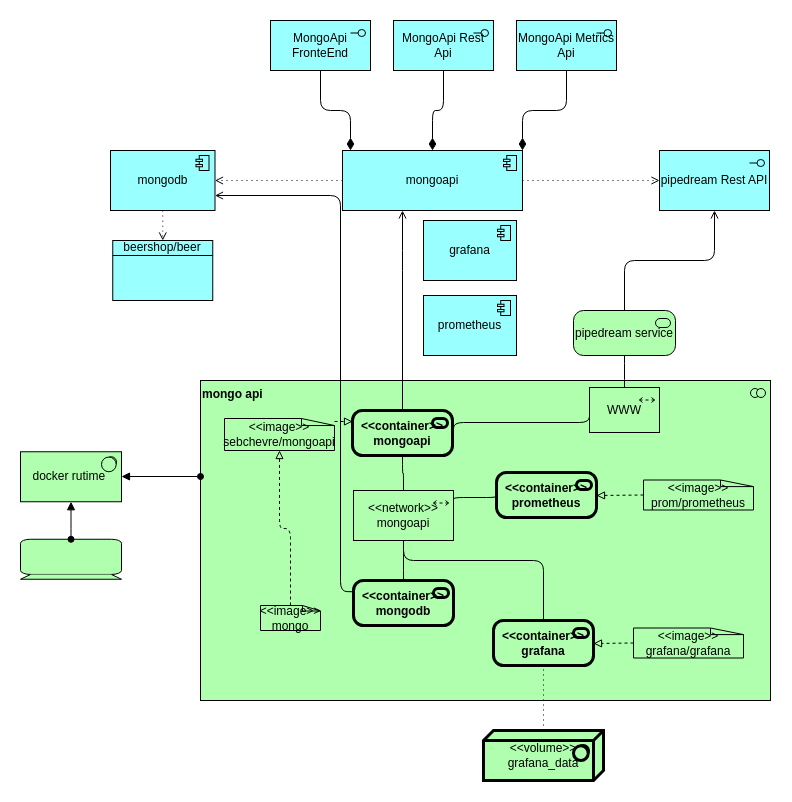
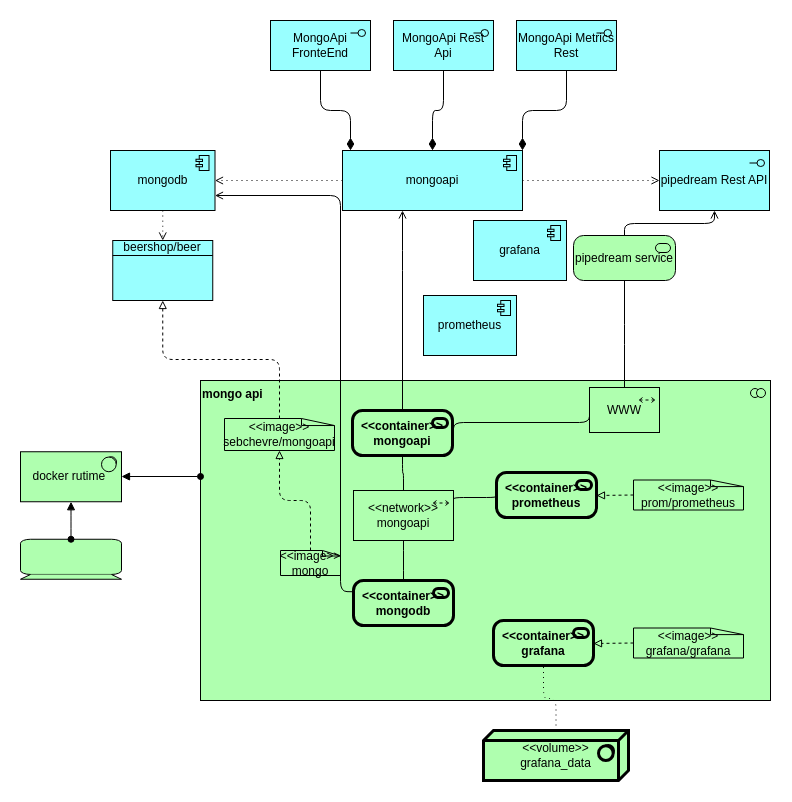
- <mxCell id="33" value="MongoApi Metrics Api" style="html=1;outlineConnect=0;whiteSpace=wrap;fillColor=#99ffff;shape=mxgraph.archimate3.application;appType=interface;archiType=square;" vertex="1" parent="1"><mxGeometry x="516" y="20" width="100" height="50" as="geometry" /></mxCell>
+ <mxCell id="33" value="MongoApi Metrics Rest" style="html=1;outlineConnect=0;whiteSpace=wrap;fillColor=#99ffff;shape=mxgraph.archimate3.application;appType=interface;archiType=square;" vertex="1" parent="1"><mxGeometry x="516" y="20" width="100" height="50" as="geometry" /></mxCell>
- <mxCell id="46" value="grafana" style="html=1;outlineConnect=0;whiteSpace=wrap;fillColor=#99ffff;shape=mxgraph.archimate3.application;appType=comp;archiType=square;" vertex="1" parent="1"><mxGeometry x="423" y="220" width="93" height="60" as="geometry" /></mxCell>
+ <mxCell id="46" value="grafana" style="html=1;outlineConnect=0;whiteSpace=wrap;fillColor=#99ffff;shape=mxgraph.archimate3.application;appType=comp;archiType=square;" vertex="1" parent="1"><mxGeometry x="473" y="220" width="93" height="60" as="geometry" /></mxCell>
- <mxCell id="28" value="pipedream service" style="html=1;outlineConnect=0;whiteSpace=wrap;fillColor=#AFFFAF;shape=mxgraph.archimate3.application;appType=serv;archiType=rounded;align=left;" parent="1" vertex="1"><mxGeometry x="573" y="310" width="102" height="45" as="geometry" /></mxCell>
+ <mxCell id="28" value="pipedream service" style="html=1;outlineConnect=0;whiteSpace=wrap;fillColor=#AFFFAF;shape=mxgraph.archimate3.application;appType=serv;archiType=rounded;align=left;" parent="1" vertex="1"><mxGeometry x="573" y="235" width="102" height="45" as="geometry" /></mxCell>
- <mxCell id="39" value="" style="edgeStyle=elbowEdgeStyle;html=1;endArrow=block;elbow=vertical;endFill=0;dashed=1;entryX=0;entryY=0.25;entryDx=0;entryDy=0;entryPerimeter=0;" edge="1" parent="1" source="7" target="19"><mxGeometry width="160" relative="1" as="geometry"><mxPoint x="490" y="350" as="sourcePoint" /><mxPoint x="650" y="350" as="targetPoint" /></mxGeometry></mxCell>
+ <mxCell id="39" value="" style="edgeStyle=elbowEdgeStyle;html=1;endArrow=block;elbow=vertical;endFill=0;dashed=1;" edge="1" parent="1" source="7" target="14"><mxGeometry width="160" relative="1" as="geometry"><mxPoint x="490" y="350" as="sourcePoint" /><mxPoint x="650" y="350" as="targetPoint" /></mxGeometry></mxCell>
- <mxCell id="40" value="&amp;lt;&amp;lt;image&amp;gt;&amp;gt;&lt;br&gt;prom/prometheus" style="html=1;outlineConnect=0;whiteSpace=wrap;fillColor=#AFFFAF;shape=mxgraph.archimate3.artifact;align=center;" vertex="1" parent="1"><mxGeometry x="643" y="479.5" width="110" height="30" as="geometry" /></mxCell>
+ <mxCell id="40" value="&amp;lt;&amp;lt;image&amp;gt;&amp;gt;&lt;br&gt;prom/prometheus" style="html=1;outlineConnect=0;whiteSpace=wrap;fillColor=#AFFFAF;shape=mxgraph.archimate3.artifact;align=center;" vertex="1" parent="1"><mxGeometry x="633" y="479.5" width="110" height="30" as="geometry" /></mxCell>
- <mxCell id="38" value="" style="edgeStyle=elbowEdgeStyle;html=1;endArrow=none;elbow=vertical;entryX=0.5;entryY=0;entryDx=0;entryDy=0;entryPerimeter=0;" edge="1" parent="1" source="21" target="36"><mxGeometry width="160" relative="1" as="geometry"><mxPoint x="340" y="570" as="sourcePoint" /><mxPoint x="500" y="570" as="targetPoint" /><Array as="points"><mxPoint x="470" y="560" /></Array></mxGeometry></mxCell>
- <mxCell id="8" value="&amp;lt;&amp;lt;image&amp;gt;&amp;gt;&lt;br&gt;mongo" style="html=1;outlineConnect=0;whiteSpace=wrap;fillColor=#AFFFAF;shape=mxgraph.archimate3.artifact;align=center;" parent="1" vertex="1"><mxGeometry x="260" y="605" width="60" height="25" as="geometry" /></mxCell>
+ <mxCell id="8" value="&amp;lt;&amp;lt;image&amp;gt;&amp;gt;&lt;br&gt;mongo" style="html=1;outlineConnect=0;whiteSpace=wrap;fillColor=#AFFFAF;shape=mxgraph.archimate3.artifact;align=center;" parent="1" vertex="1"><mxGeometry x="280" y="550" width="60" height="25" as="geometry" /></mxCell>
- <mxCell id="44" value="&amp;lt;&amp;lt;volume&amp;gt;&amp;gt;&lt;br&gt;grafana_data" style="html=1;outlineConnect=0;whiteSpace=wrap;fillColor=#AFFFAF;shape=mxgraph.archimate3.tech;techType=sysSw;strokeWidth=3;align=center;" vertex="1" parent="1"><mxGeometry x="483" y="730" width="120" height="50" as="geometry" /></mxCell>
+ <mxCell id="44" value="&amp;lt;&amp;lt;volume&amp;gt;&amp;gt;&lt;br&gt;grafana_data" style="html=1;outlineConnect=0;whiteSpace=wrap;fillColor=#AFFFAF;shape=mxgraph.archimate3.tech;techType=sysSw;strokeWidth=3;align=center;" vertex="1" parent="1"><mxGeometry x="483" y="730" width="145" height="50" as="geometry" /></mxCell>
